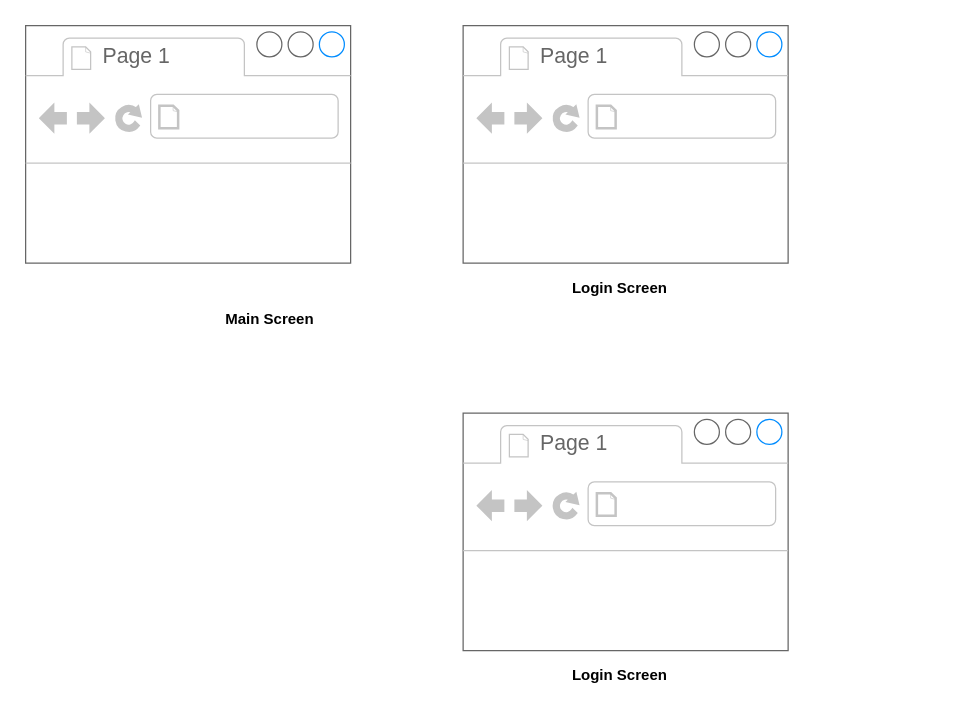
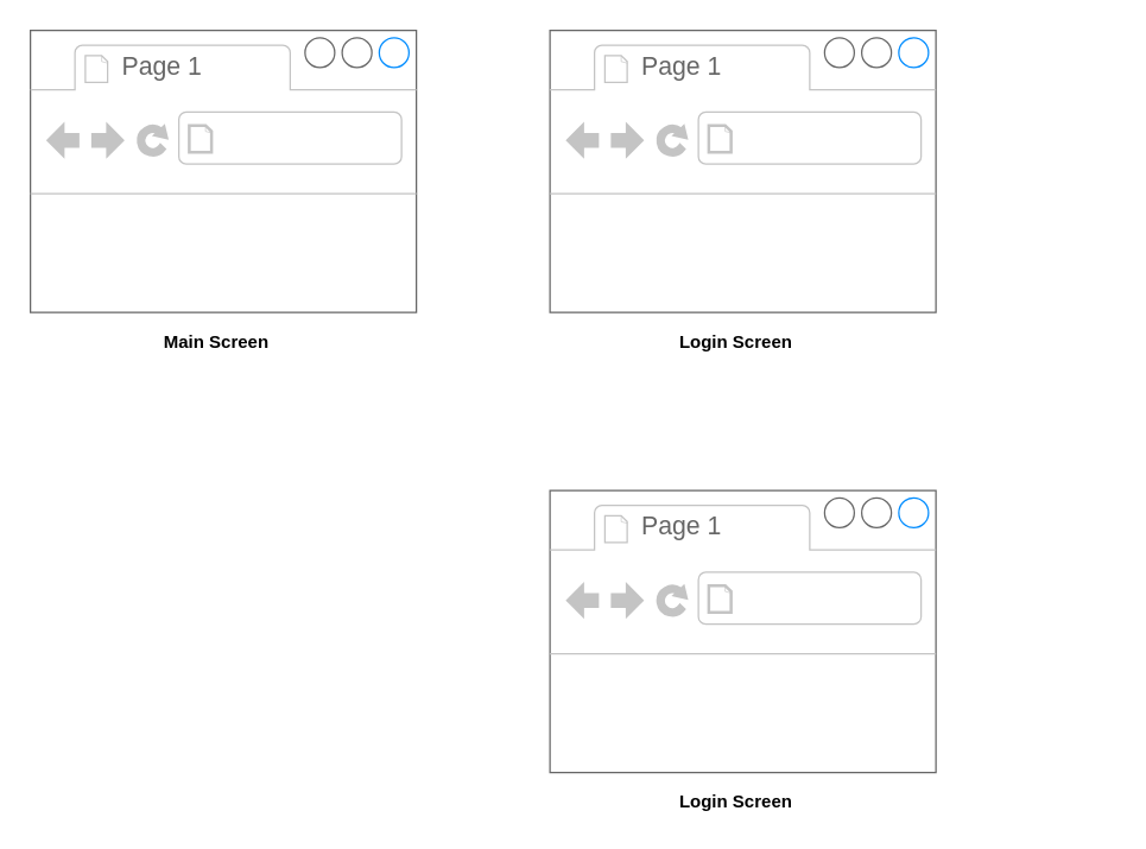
- <mxCell id="5" value="&lt;b&gt;Main Screen&lt;/b&gt;" style="text;html=1;align=center;verticalAlign=middle;resizable=0;points=[];autosize=1;" vertex="1" parent="1"><mxGeometry x="170" y="245" width="90" height="20" as="geometry" /></mxCell>
+ <mxCell id="5" value="&lt;b&gt;Main Screen&lt;/b&gt;" style="text;html=1;align=center;verticalAlign=middle;resizable=0;points=[];autosize=1;" vertex="1" parent="1"><mxGeometry x="100" y="220" width="90" height="20" as="geometry" /></mxCell>
